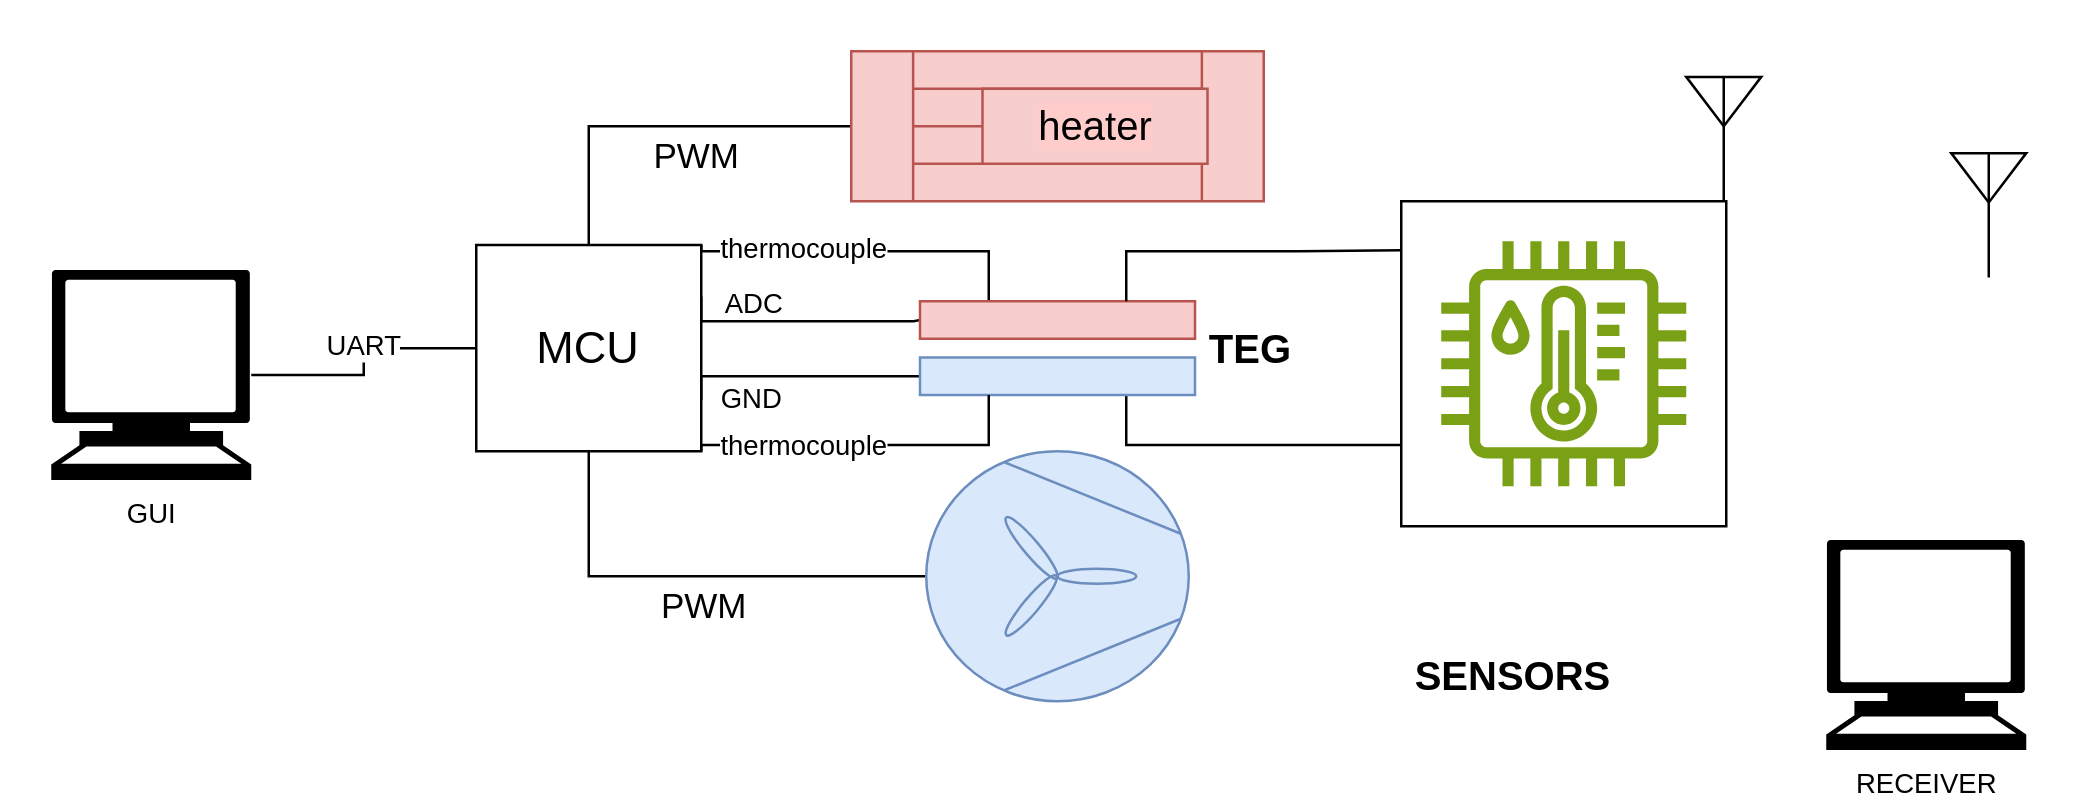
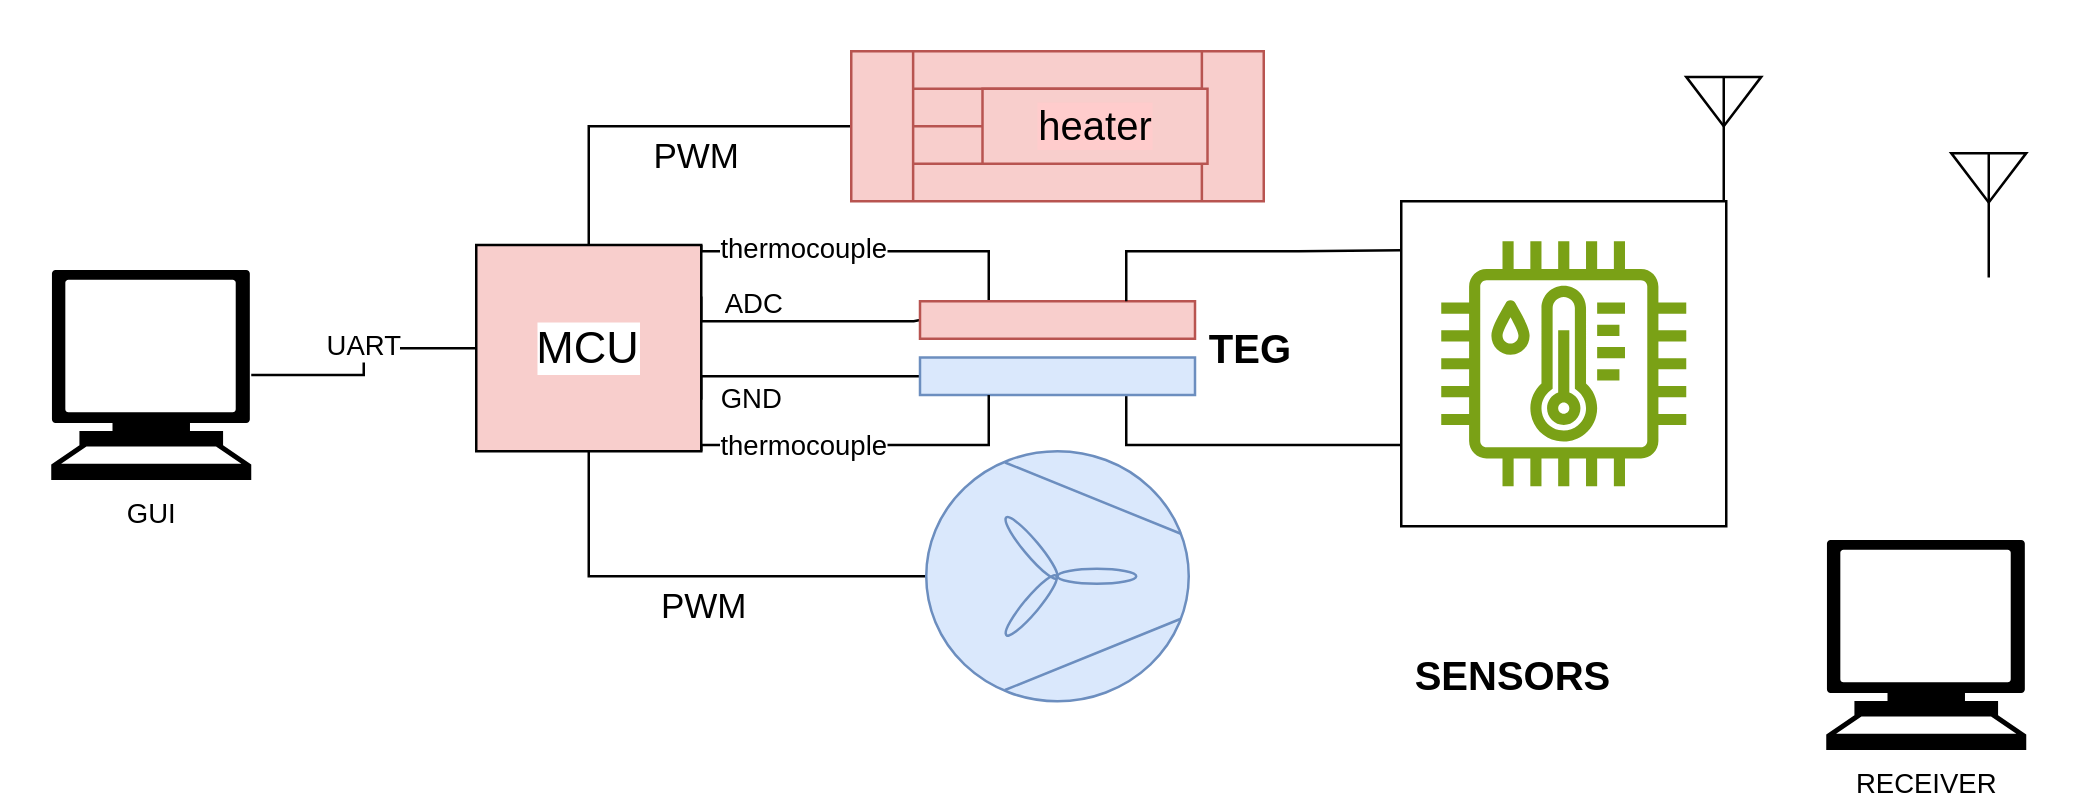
- <mxCell id="6" value="&lt;font style=&quot;font-size: 18px;&quot;&gt;MCU&lt;/font&gt;" style="rounded=0;whiteSpace=wrap;html=1;labelBackgroundColor=default;fontSize=16;" parent="1" vertex="1"><mxGeometry x="190" y="97.5" width="90" height="82.5" as="geometry" /></mxCell>
+ <mxCell id="6" value="&lt;font style=&quot;font-size: 18px;&quot;&gt;MCU&lt;/font&gt;" style="rounded=0;whiteSpace=wrap;html=1;labelBackgroundColor=default;fontSize=16;fillColor=#f8cecc;" parent="1" vertex="1"><mxGeometry x="190" y="97.5" width="90" height="82.5" as="geometry" /></mxCell>
